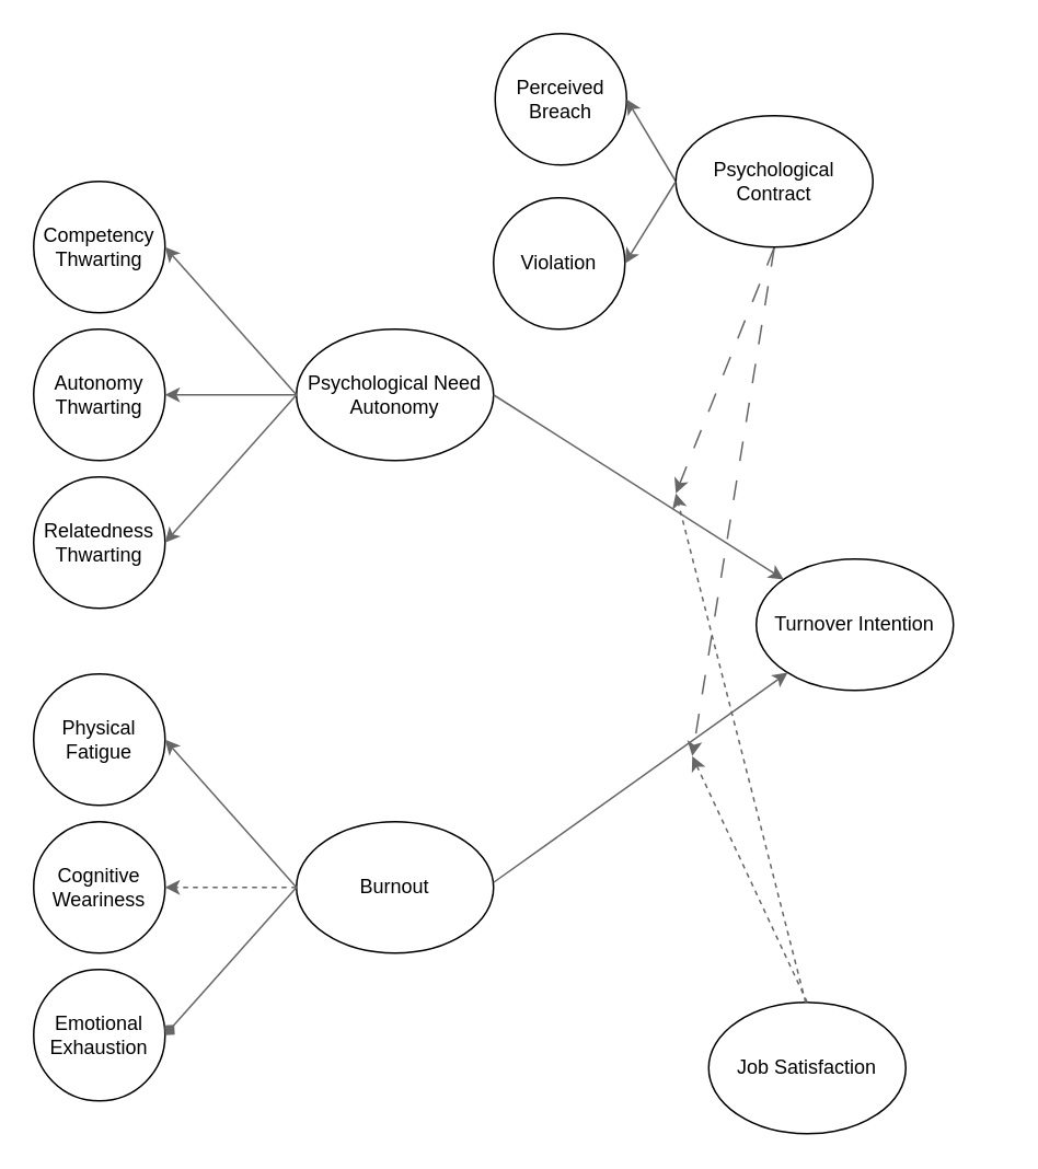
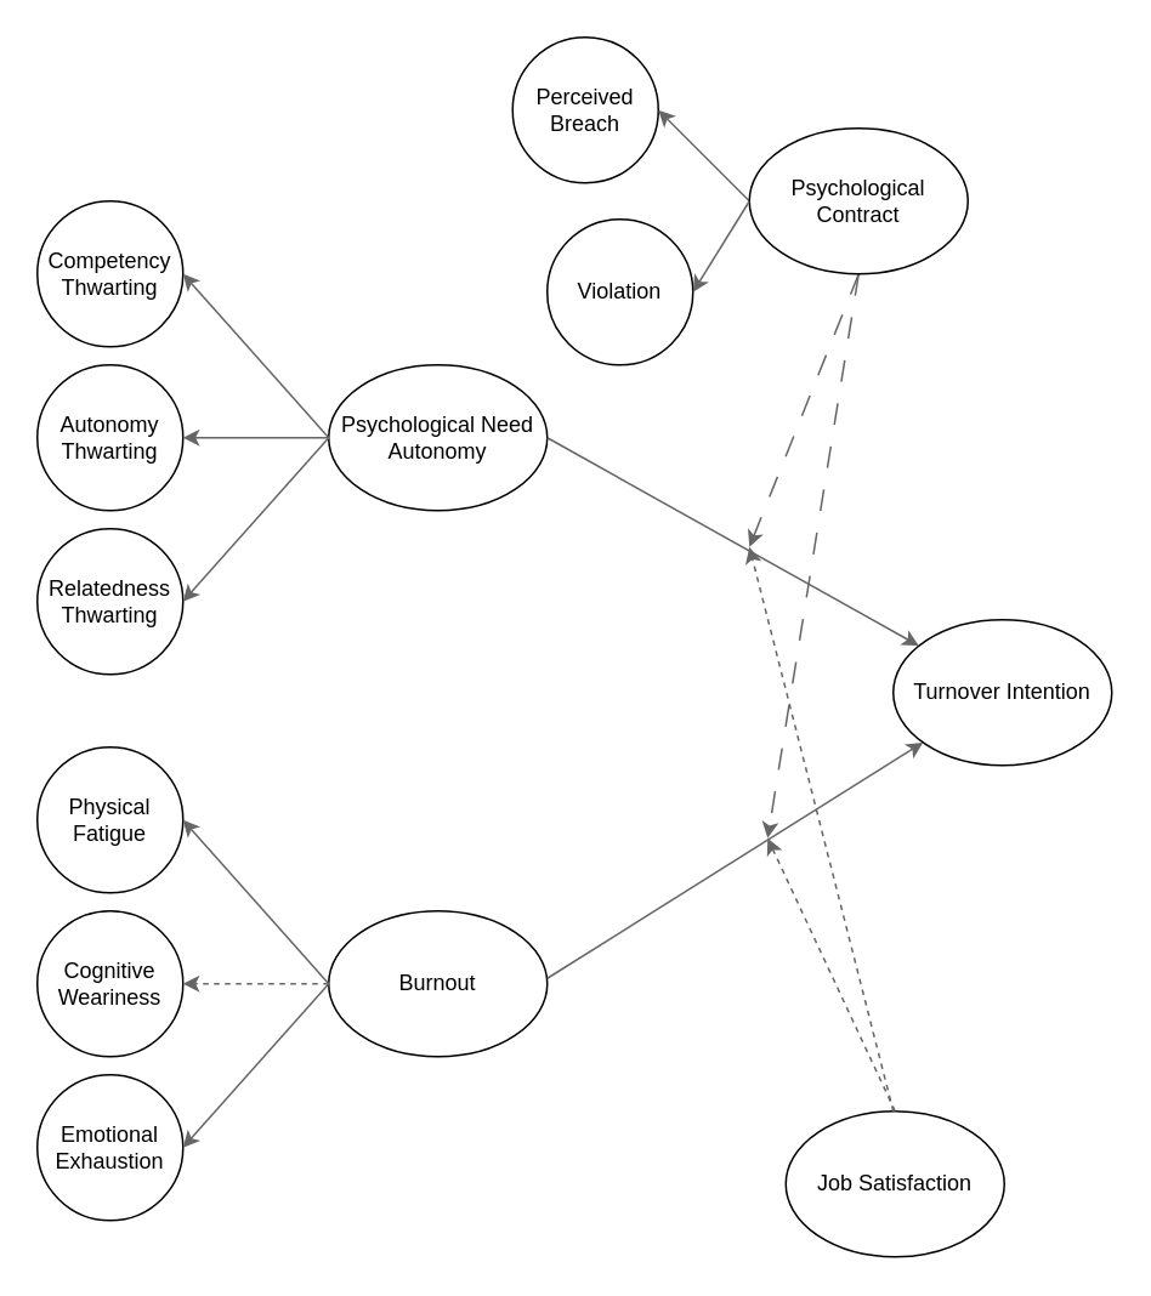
- <mxCell id="29" value="Perceived Breach" style="ellipse;whiteSpace=wrap;html=1;aspect=fixed;" parent="1" vertex="1"><mxGeometry x="301" y="20" width="80" height="80" as="geometry" /></mxCell>
+ <mxCell id="29" value="Perceived Breach" style="ellipse;whiteSpace=wrap;html=1;aspect=fixed;" parent="1" vertex="1"><mxGeometry x="281" y="20" width="80" height="80" as="geometry" /></mxCell>
- <mxCell id="22" value="Turnover Intention" style="ellipse;whiteSpace=wrap;html=1;" parent="2" vertex="1"><mxGeometry x="440" y="230" width="120" height="80" as="geometry" /></mxCell>
+ <mxCell id="22" value="Turnover Intention" style="ellipse;whiteSpace=wrap;html=1;" parent="2" vertex="1"><mxGeometry x="470" y="230" width="120" height="80" as="geometry" /></mxCell>
- <mxCell id="12" value="" style="endArrow=diamond;html=1;entryX=1;entryY=0.5;entryDx=0;entryDy=0;exitX=0;exitY=0.5;exitDx=0;exitDy=0;fillColor=#f5f5f5;strokeColor=#666666;" parent="5" source="9" target="4" edge="1"><mxGeometry width="50" height="50" relative="1" as="geometry"><mxPoint x="180" y="290" as="sourcePoint" /><mxPoint x="100" y="200" as="targetPoint" /></mxGeometry></mxCell>
+ <mxCell id="12" value="" style="endArrow=classic;html=1;entryX=1;entryY=0.5;entryDx=0;entryDy=0;exitX=0;exitY=0.5;exitDx=0;exitDy=0;fillColor=#f5f5f5;strokeColor=#666666;" parent="5" source="9" target="4" edge="1"><mxGeometry width="50" height="50" relative="1" as="geometry"><mxPoint x="180" y="290" as="sourcePoint" /><mxPoint x="100" y="200" as="targetPoint" /></mxGeometry></mxCell>
